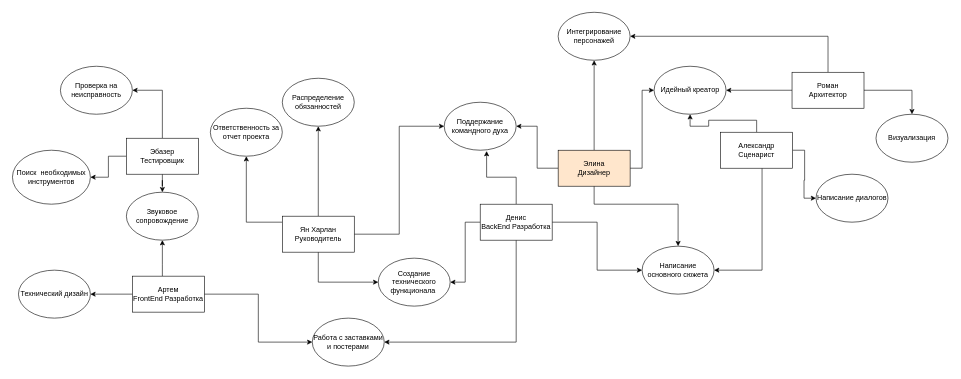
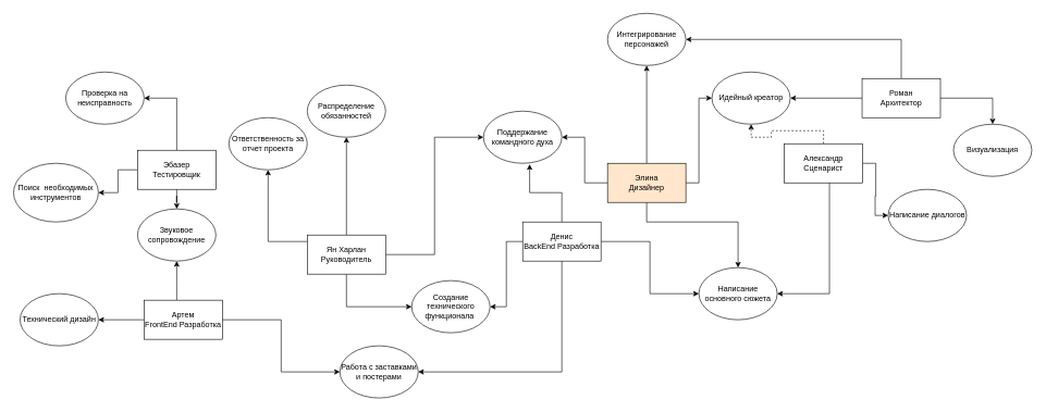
- <mxCell id="26" style="edgeStyle=orthogonalEdgeStyle;rounded=0;orthogonalLoop=1;jettySize=auto;html=1;entryX=0.5;entryY=1;entryDx=0;entryDy=0;" parent="1" source="29" target="39" edge="1"><mxGeometry relative="1" as="geometry" /></mxCell>
+ <mxCell id="26" style="edgeStyle=orthogonalEdgeStyle;rounded=0;orthogonalLoop=1;jettySize=auto;html=1;entryX=0.5;entryY=1;entryDx=0;entryDy=0;dashed=1;" parent="1" source="29" target="39" edge="1"><mxGeometry relative="1" as="geometry" /></mxCell>
